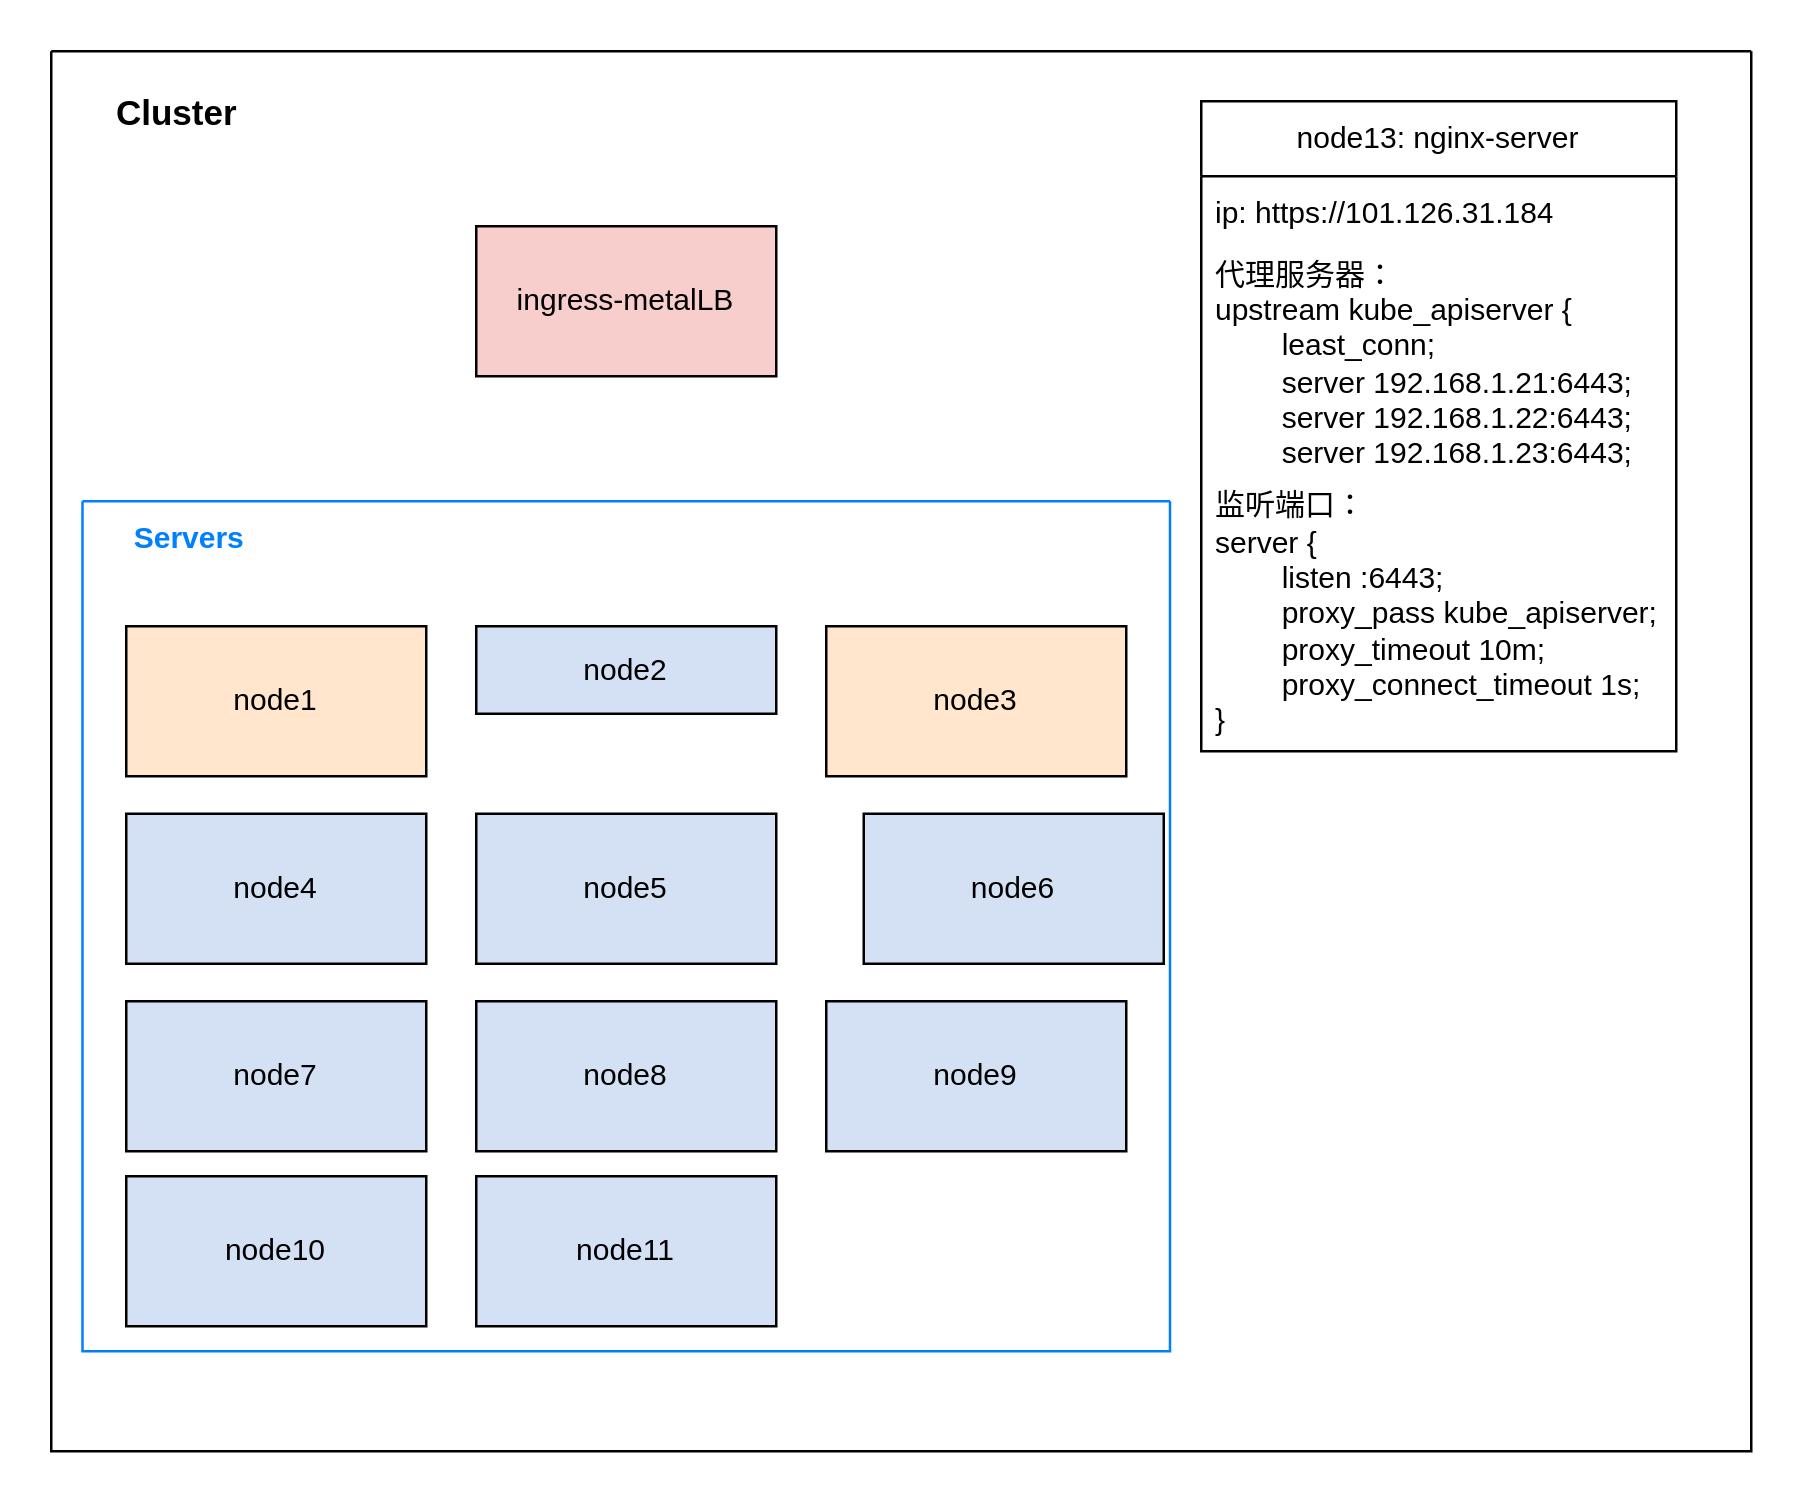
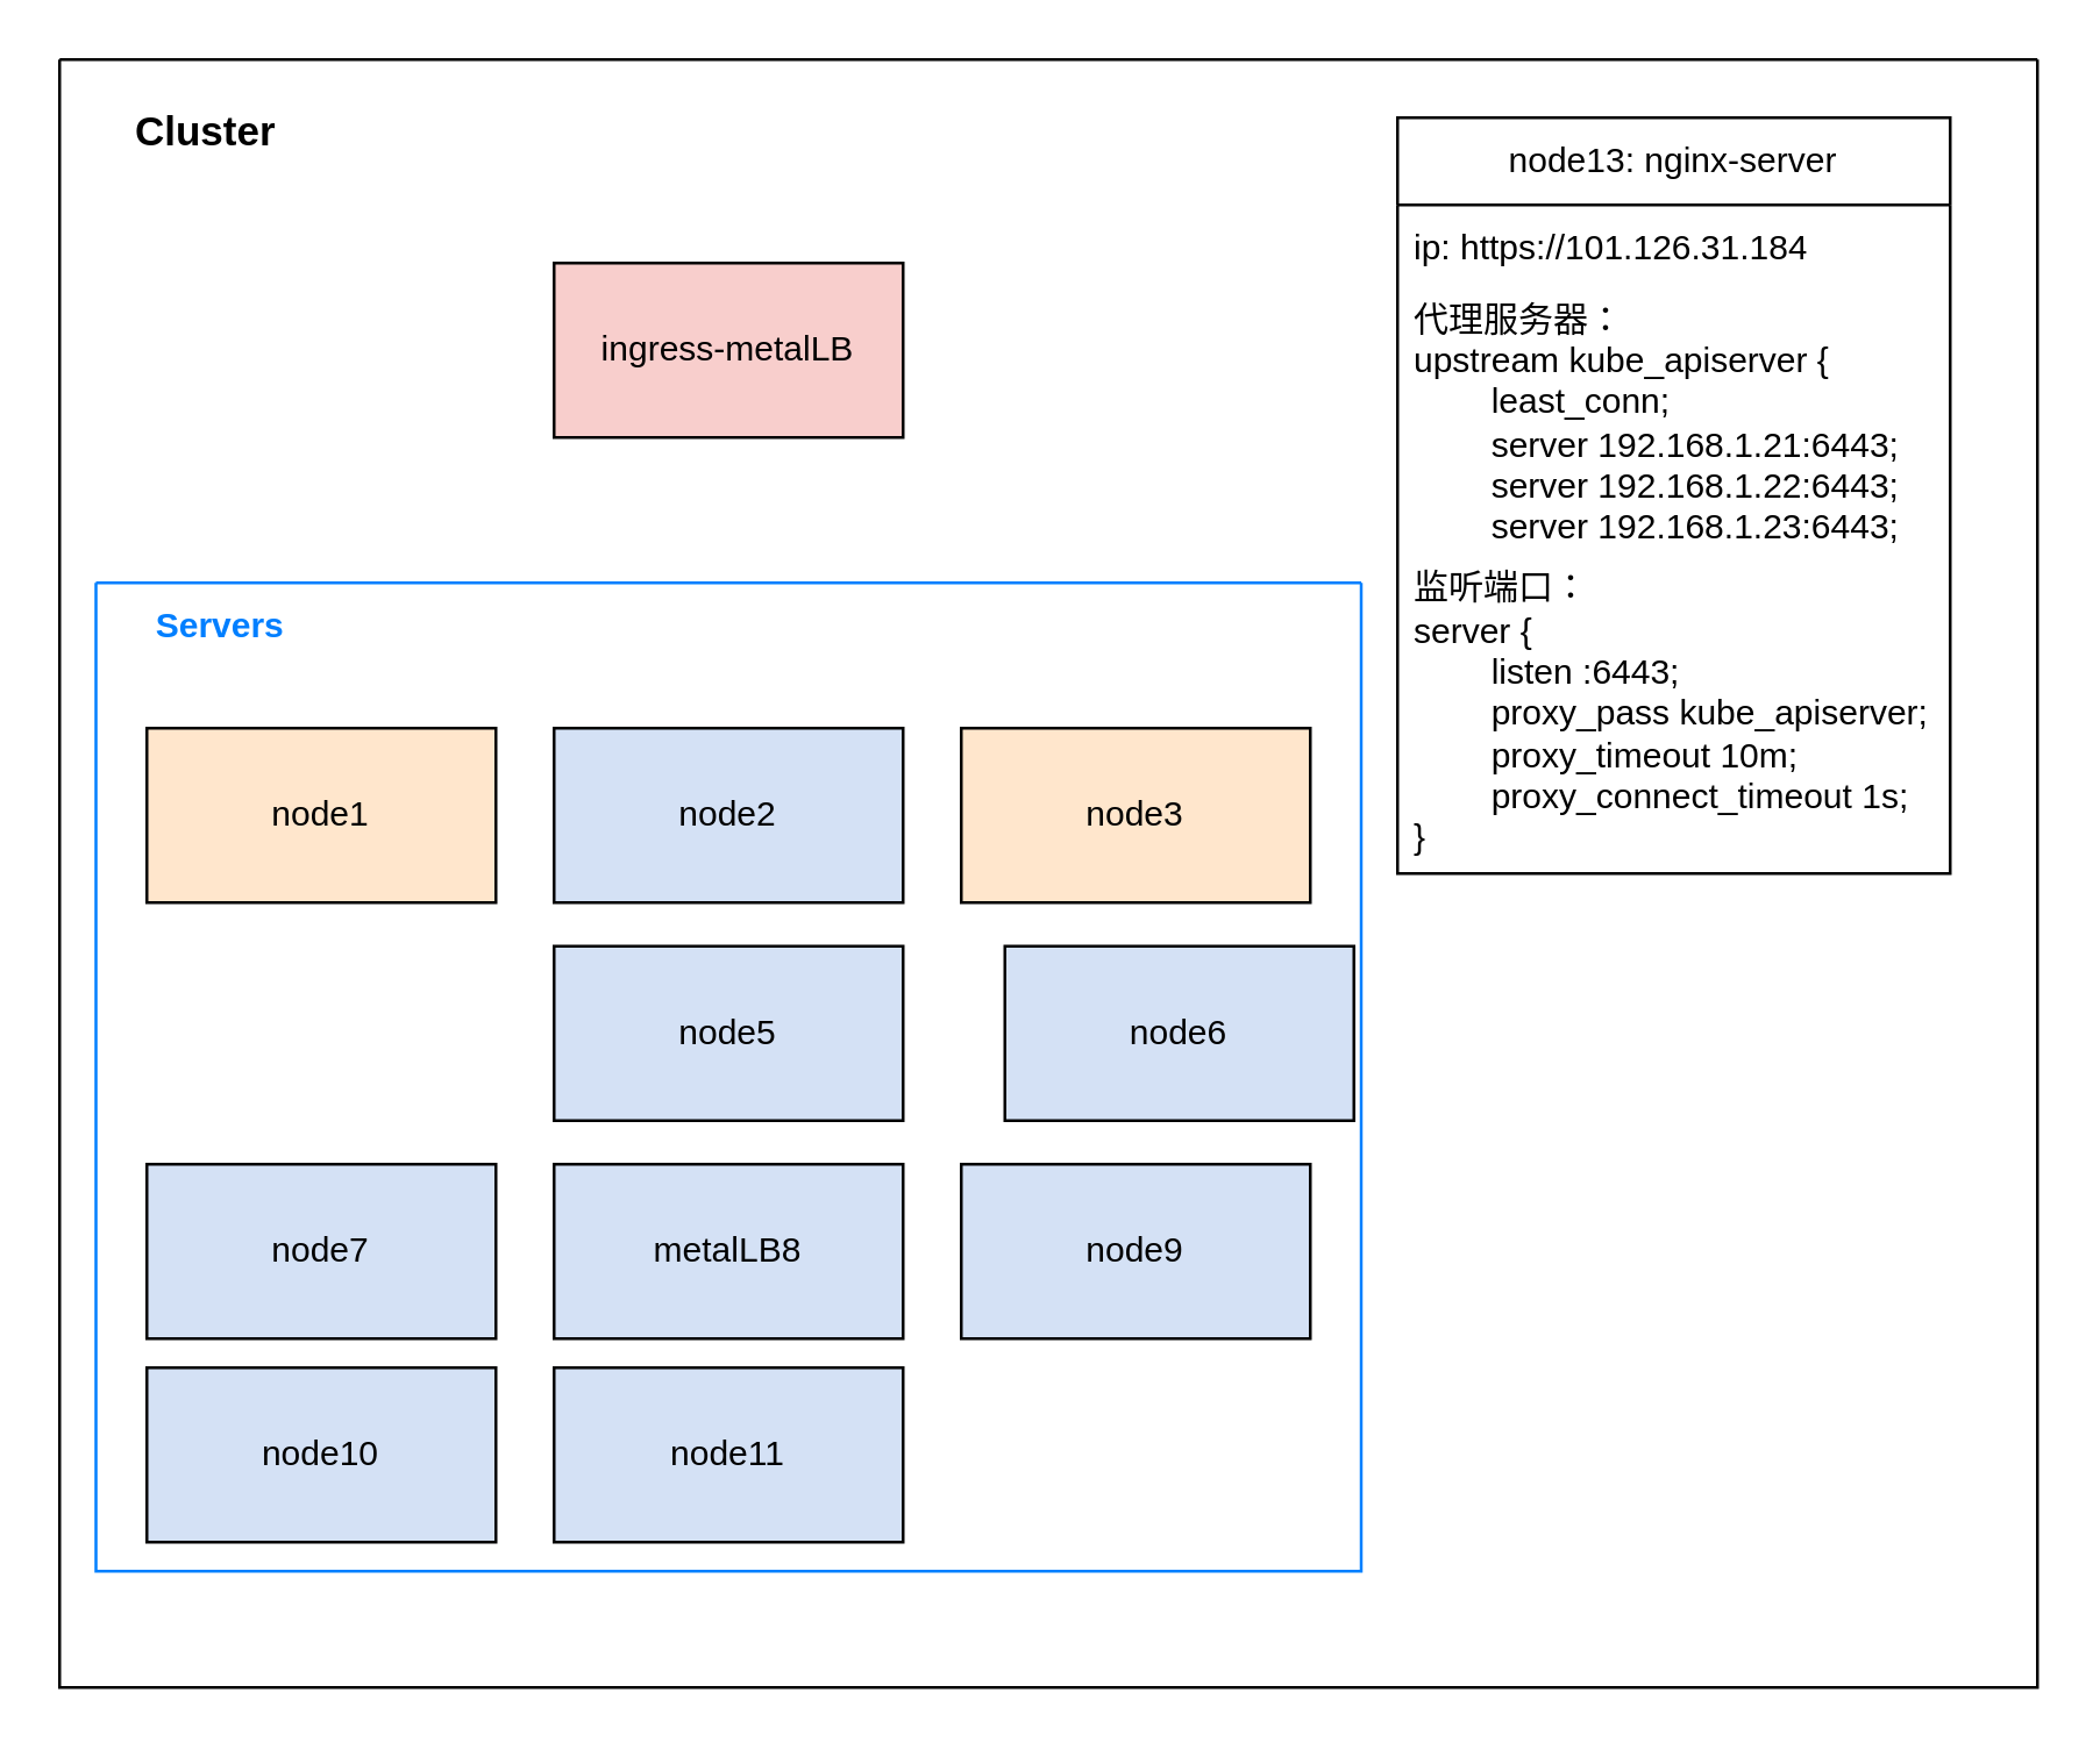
- <mxCell id="9" value="node2" style="rounded=0;whiteSpace=wrap;html=1;fillColor=#D4E1F5;" vertex="1" parent="2"><mxGeometry x="170" y="230" width="120" height="35" as="geometry" /></mxCell>
+ <mxCell id="9" value="node2" style="rounded=0;whiteSpace=wrap;html=1;fillColor=#D4E1F5;" vertex="1" parent="2"><mxGeometry x="170" y="230" width="120" height="60" as="geometry" /></mxCell>
- <mxCell id="11" value="node4" style="rounded=0;whiteSpace=wrap;html=1;fillColor=#D4E1F5;" vertex="1" parent="2"><mxGeometry x="30" y="305" width="120" height="60" as="geometry" /></mxCell>
- <mxCell id="15" value="node8" style="rounded=0;whiteSpace=wrap;html=1;fillColor=#D4E1F5;" vertex="1" parent="2"><mxGeometry x="170" y="380" width="120" height="60" as="geometry" /></mxCell>
+ <mxCell id="15" value="metalLB8" style="rounded=0;whiteSpace=wrap;html=1;fillColor=#D4E1F5;" vertex="1" parent="2"><mxGeometry x="170" y="380" width="120" height="60" as="geometry" /></mxCell>
